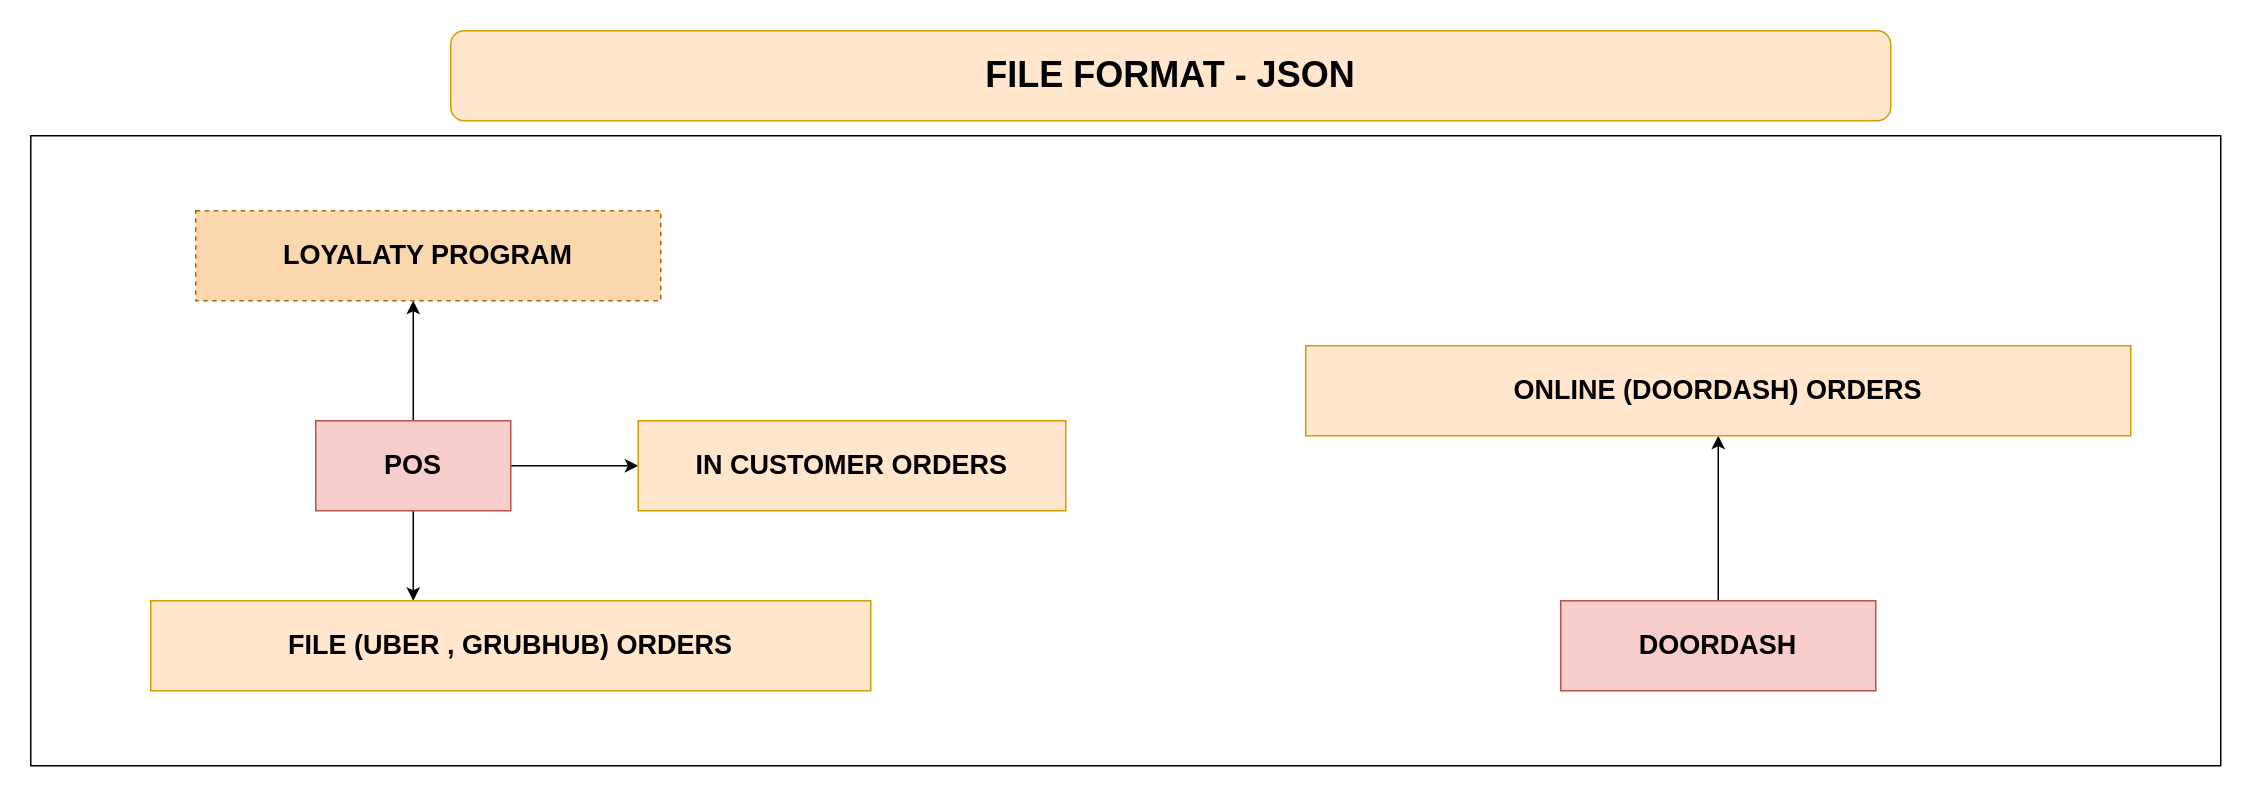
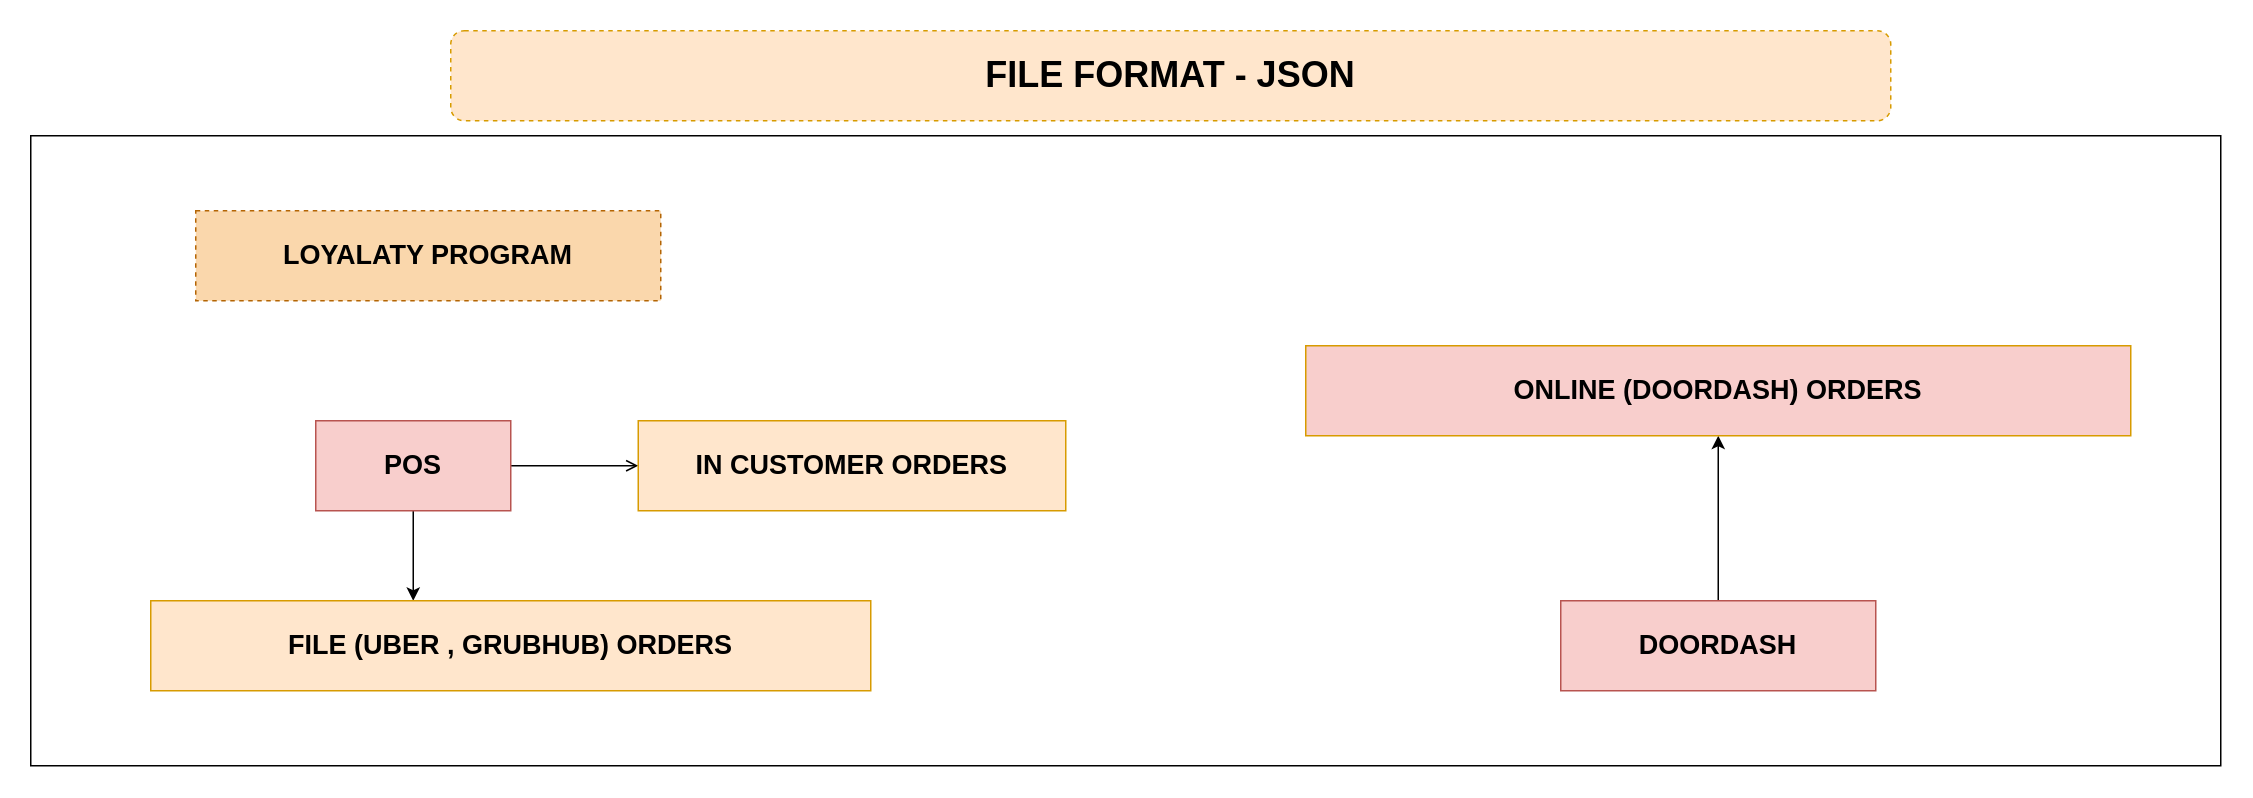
- <mxCell id="14" value="&lt;h1&gt;FILE FORMAT - JSON&lt;/h1&gt;" style="rounded=1;whiteSpace=wrap;html=1;fillColor=#ffe6cc;strokeColor=#d79b00;" vertex="1" parent="1"><mxGeometry x="300" y="20" width="960" height="60" as="geometry" /></mxCell>
+ <mxCell id="14" value="&lt;h1&gt;FILE FORMAT - JSON&lt;/h1&gt;" style="rounded=1;whiteSpace=wrap;html=1;fillColor=#ffe6cc;strokeColor=#d79b00;dashed=1;" vertex="1" parent="1"><mxGeometry x="300" y="20" width="960" height="60" as="geometry" /></mxCell>
- <mxCell id="3" value="" style="edgeStyle=orthogonalEdgeStyle;rounded=0;orthogonalLoop=1;jettySize=auto;html=1;" edge="1" parent="1" source="6" target="8"><mxGeometry relative="1" as="geometry"><Array as="points"><mxPoint x="280" y="280" /><mxPoint x="280" y="280" /></Array></mxGeometry></mxCell>
- <mxCell id="13" value="&lt;h2&gt;&lt;span style=&quot;font-style: normal;&quot;&gt;ONLINE (DOORDASH) ORDERS&lt;/span&gt;&lt;/h2&gt;" style="whiteSpace=wrap;html=1;fillColor=#ffe6cc;strokeColor=#d79b00;fontStyle=2" vertex="1" parent="1"><mxGeometry x="870" y="230" width="550" height="60" as="geometry" /></mxCell>
+ <mxCell id="13" value="&lt;h2&gt;&lt;span style=&quot;font-style: normal;&quot;&gt;ONLINE (DOORDASH) ORDERS&lt;/span&gt;&lt;/h2&gt;" style="whiteSpace=wrap;html=1;fillColor=#f8cecc;strokeColor=#d79b00;fontStyle=2;" vertex="1" parent="1"><mxGeometry x="870" y="230" width="550" height="60" as="geometry" /></mxCell>
- <mxCell id="4" value="" style="edgeStyle=orthogonalEdgeStyle;rounded=0;orthogonalLoop=1;jettySize=auto;html=1;" edge="1" parent="1" source="6" target="9"><mxGeometry relative="1" as="geometry" /></mxCell>
+ <mxCell id="4" value="" style="edgeStyle=orthogonalEdgeStyle;rounded=0;orthogonalLoop=1;jettySize=auto;html=1;endArrow=open;" edge="1" parent="1" source="6" target="9"><mxGeometry relative="1" as="geometry" /></mxCell>
